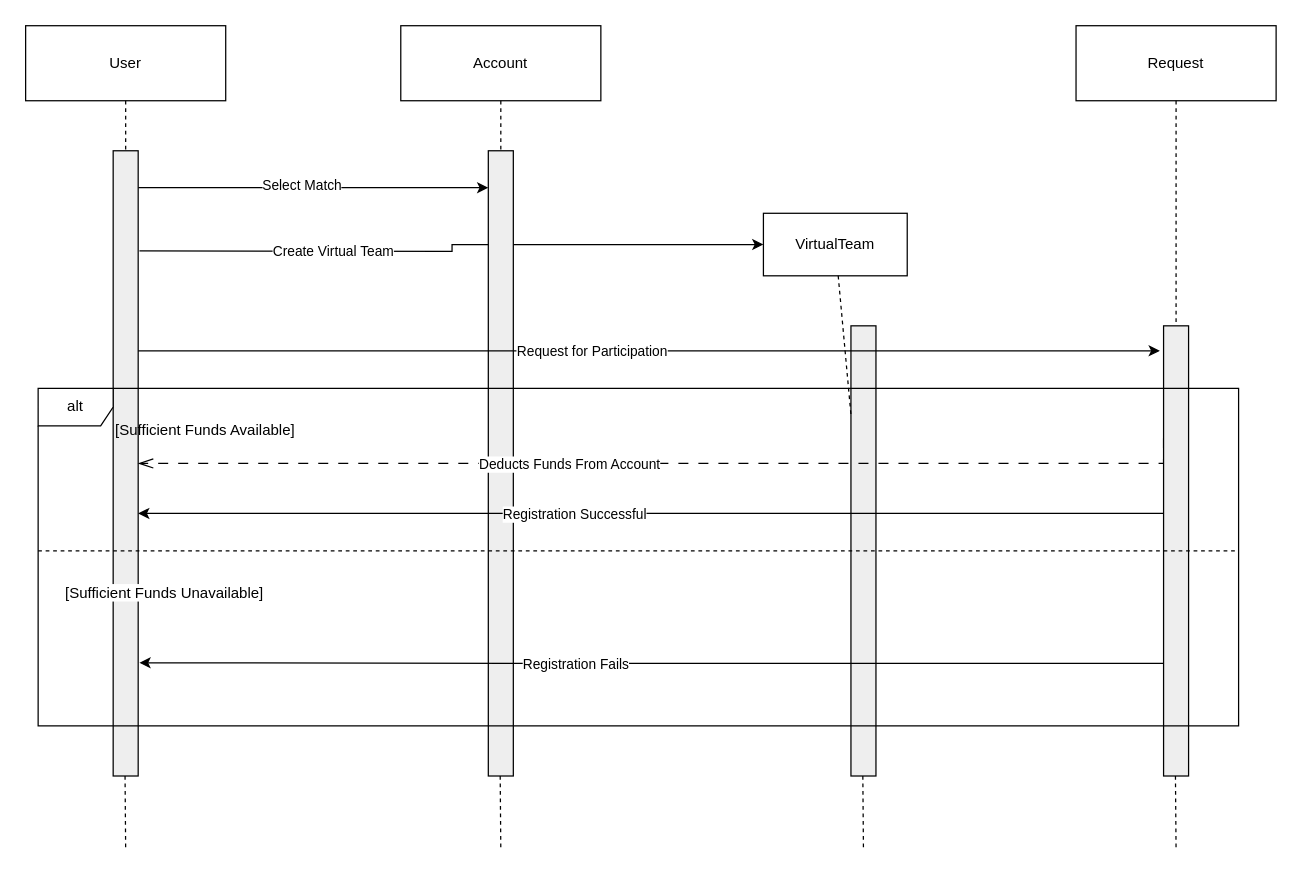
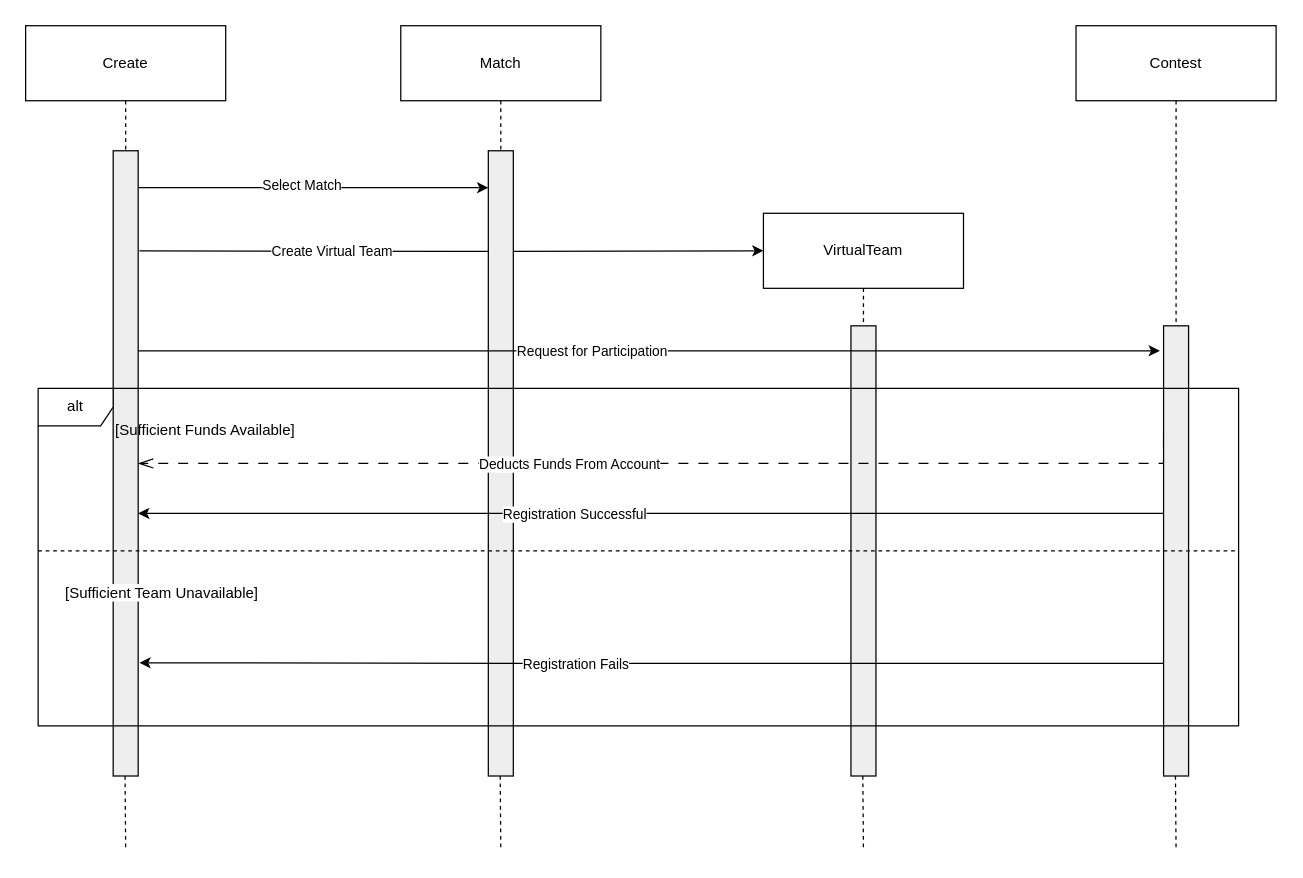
- <mxCell id="2" value="User" style="shape=rect;html=1;whiteSpace=wrap;align=center;" vertex="1" parent="1"><mxGeometry x="20" y="20" width="160" height="60" as="geometry" /></mxCell>
+ <mxCell id="2" value="Create" style="shape=rect;html=1;whiteSpace=wrap;align=center;" vertex="1" parent="1"><mxGeometry x="20" y="20" width="160" height="60" as="geometry" /></mxCell>
- <mxCell id="10" value="Account" style="shape=rect;html=1;whiteSpace=wrap;align=center;" vertex="1" parent="1"><mxGeometry x="320" y="20" width="160" height="60" as="geometry" /></mxCell>
+ <mxCell id="10" value="Match" style="shape=rect;html=1;whiteSpace=wrap;align=center;" vertex="1" parent="1"><mxGeometry x="320" y="20" width="160" height="60" as="geometry" /></mxCell>
- <mxCell id="18" value="Request" style="shape=rect;html=1;whiteSpace=wrap;align=center;" vertex="1" parent="1"><mxGeometry x="860" y="20" width="160" height="60" as="geometry" /></mxCell>
+ <mxCell id="18" value="Contest" style="shape=rect;html=1;whiteSpace=wrap;align=center;" vertex="1" parent="1"><mxGeometry x="860" y="20" width="160" height="60" as="geometry" /></mxCell>
- <mxCell id="14" value="VirtualTeam" style="shape=rect;html=1;whiteSpace=wrap;align=center;" vertex="1" parent="1"><mxGeometry x="610" y="170" width="115" height="50" as="geometry" /></mxCell>
+ <mxCell id="14" value="VirtualTeam" style="shape=rect;html=1;whiteSpace=wrap;align=center;" vertex="1" parent="1"><mxGeometry x="610" y="170" width="160" height="60" as="geometry" /></mxCell>
- <mxCell id="26" value="[Sufficient Funds Unavailable]" style="line;strokeWidth=1;dashed=1;labelPosition=center;verticalLabelPosition=bottom;align=left;verticalAlign=top;spacingLeft=20;spacingTop=15;html=1;whiteSpace=wrap;" vertex="1" parent="24"><mxGeometry y="125" width="960" height="10" as="geometry" /></mxCell>
+ <mxCell id="26" value="[Sufficient Team Unavailable]" style="line;strokeWidth=1;dashed=1;labelPosition=center;verticalLabelPosition=bottom;align=left;verticalAlign=top;spacingLeft=20;spacingTop=15;html=1;whiteSpace=wrap;" vertex="1" parent="24"><mxGeometry y="125" width="960" height="10" as="geometry" /></mxCell>
